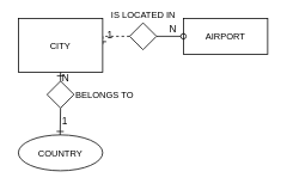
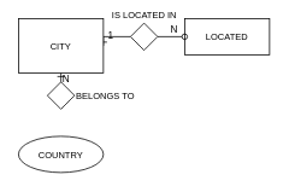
- <mxCell id="3" style="edgeStyle=orthogonalEdgeStyle;rounded=0;orthogonalLoop=1;jettySize=auto;html=1;endArrow=ERone;endFill=0;exitX=0;exitY=0.5;exitDx=0;exitDy=0;entryX=1;entryY=0.5;entryDx=0;entryDy=0;dashed=1;" parent="1" source="5" target="14" edge="1"><mxGeometry relative="1" as="geometry"><Array as="points" /><mxPoint x="184" y="5.03" as="sourcePoint" /><mxPoint x="114" y="40" as="targetPoint" /></mxGeometry></mxCell>
+ <mxCell id="3" style="edgeStyle=orthogonalEdgeStyle;rounded=0;orthogonalLoop=1;jettySize=auto;html=1;endArrow=ERone;endFill=0;exitX=0;exitY=0.5;exitDx=0;exitDy=0;entryX=1;entryY=0.5;entryDx=0;entryDy=0;" parent="1" source="5" target="14" edge="1"><mxGeometry relative="1" as="geometry"><Array as="points" /><mxPoint x="184" y="5.03" as="sourcePoint" /><mxPoint x="114" y="40" as="targetPoint" /></mxGeometry></mxCell>
- <mxCell id="2" value="AIRPORT" style="whiteSpace=wrap;html=1;align=center;fontSize=10;" parent="1" vertex="1"><mxGeometry x="204" y="20" width="94" height="40" as="geometry" /></mxCell>
+ <mxCell id="2" value="LOCATED" style="whiteSpace=wrap;html=1;align=center;fontSize=10;" parent="1" vertex="1"><mxGeometry x="204" y="20" width="94" height="40" as="geometry" /></mxCell>
- <mxCell id="11" style="edgeStyle=orthogonalEdgeStyle;rounded=0;orthogonalLoop=1;jettySize=auto;html=1;entryX=0.495;entryY=0.005;entryDx=0;entryDy=0;entryPerimeter=0;endArrow=ERone;endFill=0;exitX=0.5;exitY=1;exitDx=0;exitDy=0;" parent="1" source="13" target="8" edge="1"><mxGeometry relative="1" as="geometry"><mxPoint x="64" y="120" as="sourcePoint" /></mxGeometry></mxCell>
- <mxCell id="12" value="1" style="edgeLabel;html=1;align=left;verticalAlign=middle;resizable=0;points=[];labelBackgroundColor=none;labelPosition=right;verticalLabelPosition=middle;" parent="11" vertex="1" connectable="0"><mxGeometry x="-0.079" relative="1" as="geometry"><mxPoint as="offset" /></mxGeometry></mxCell>
